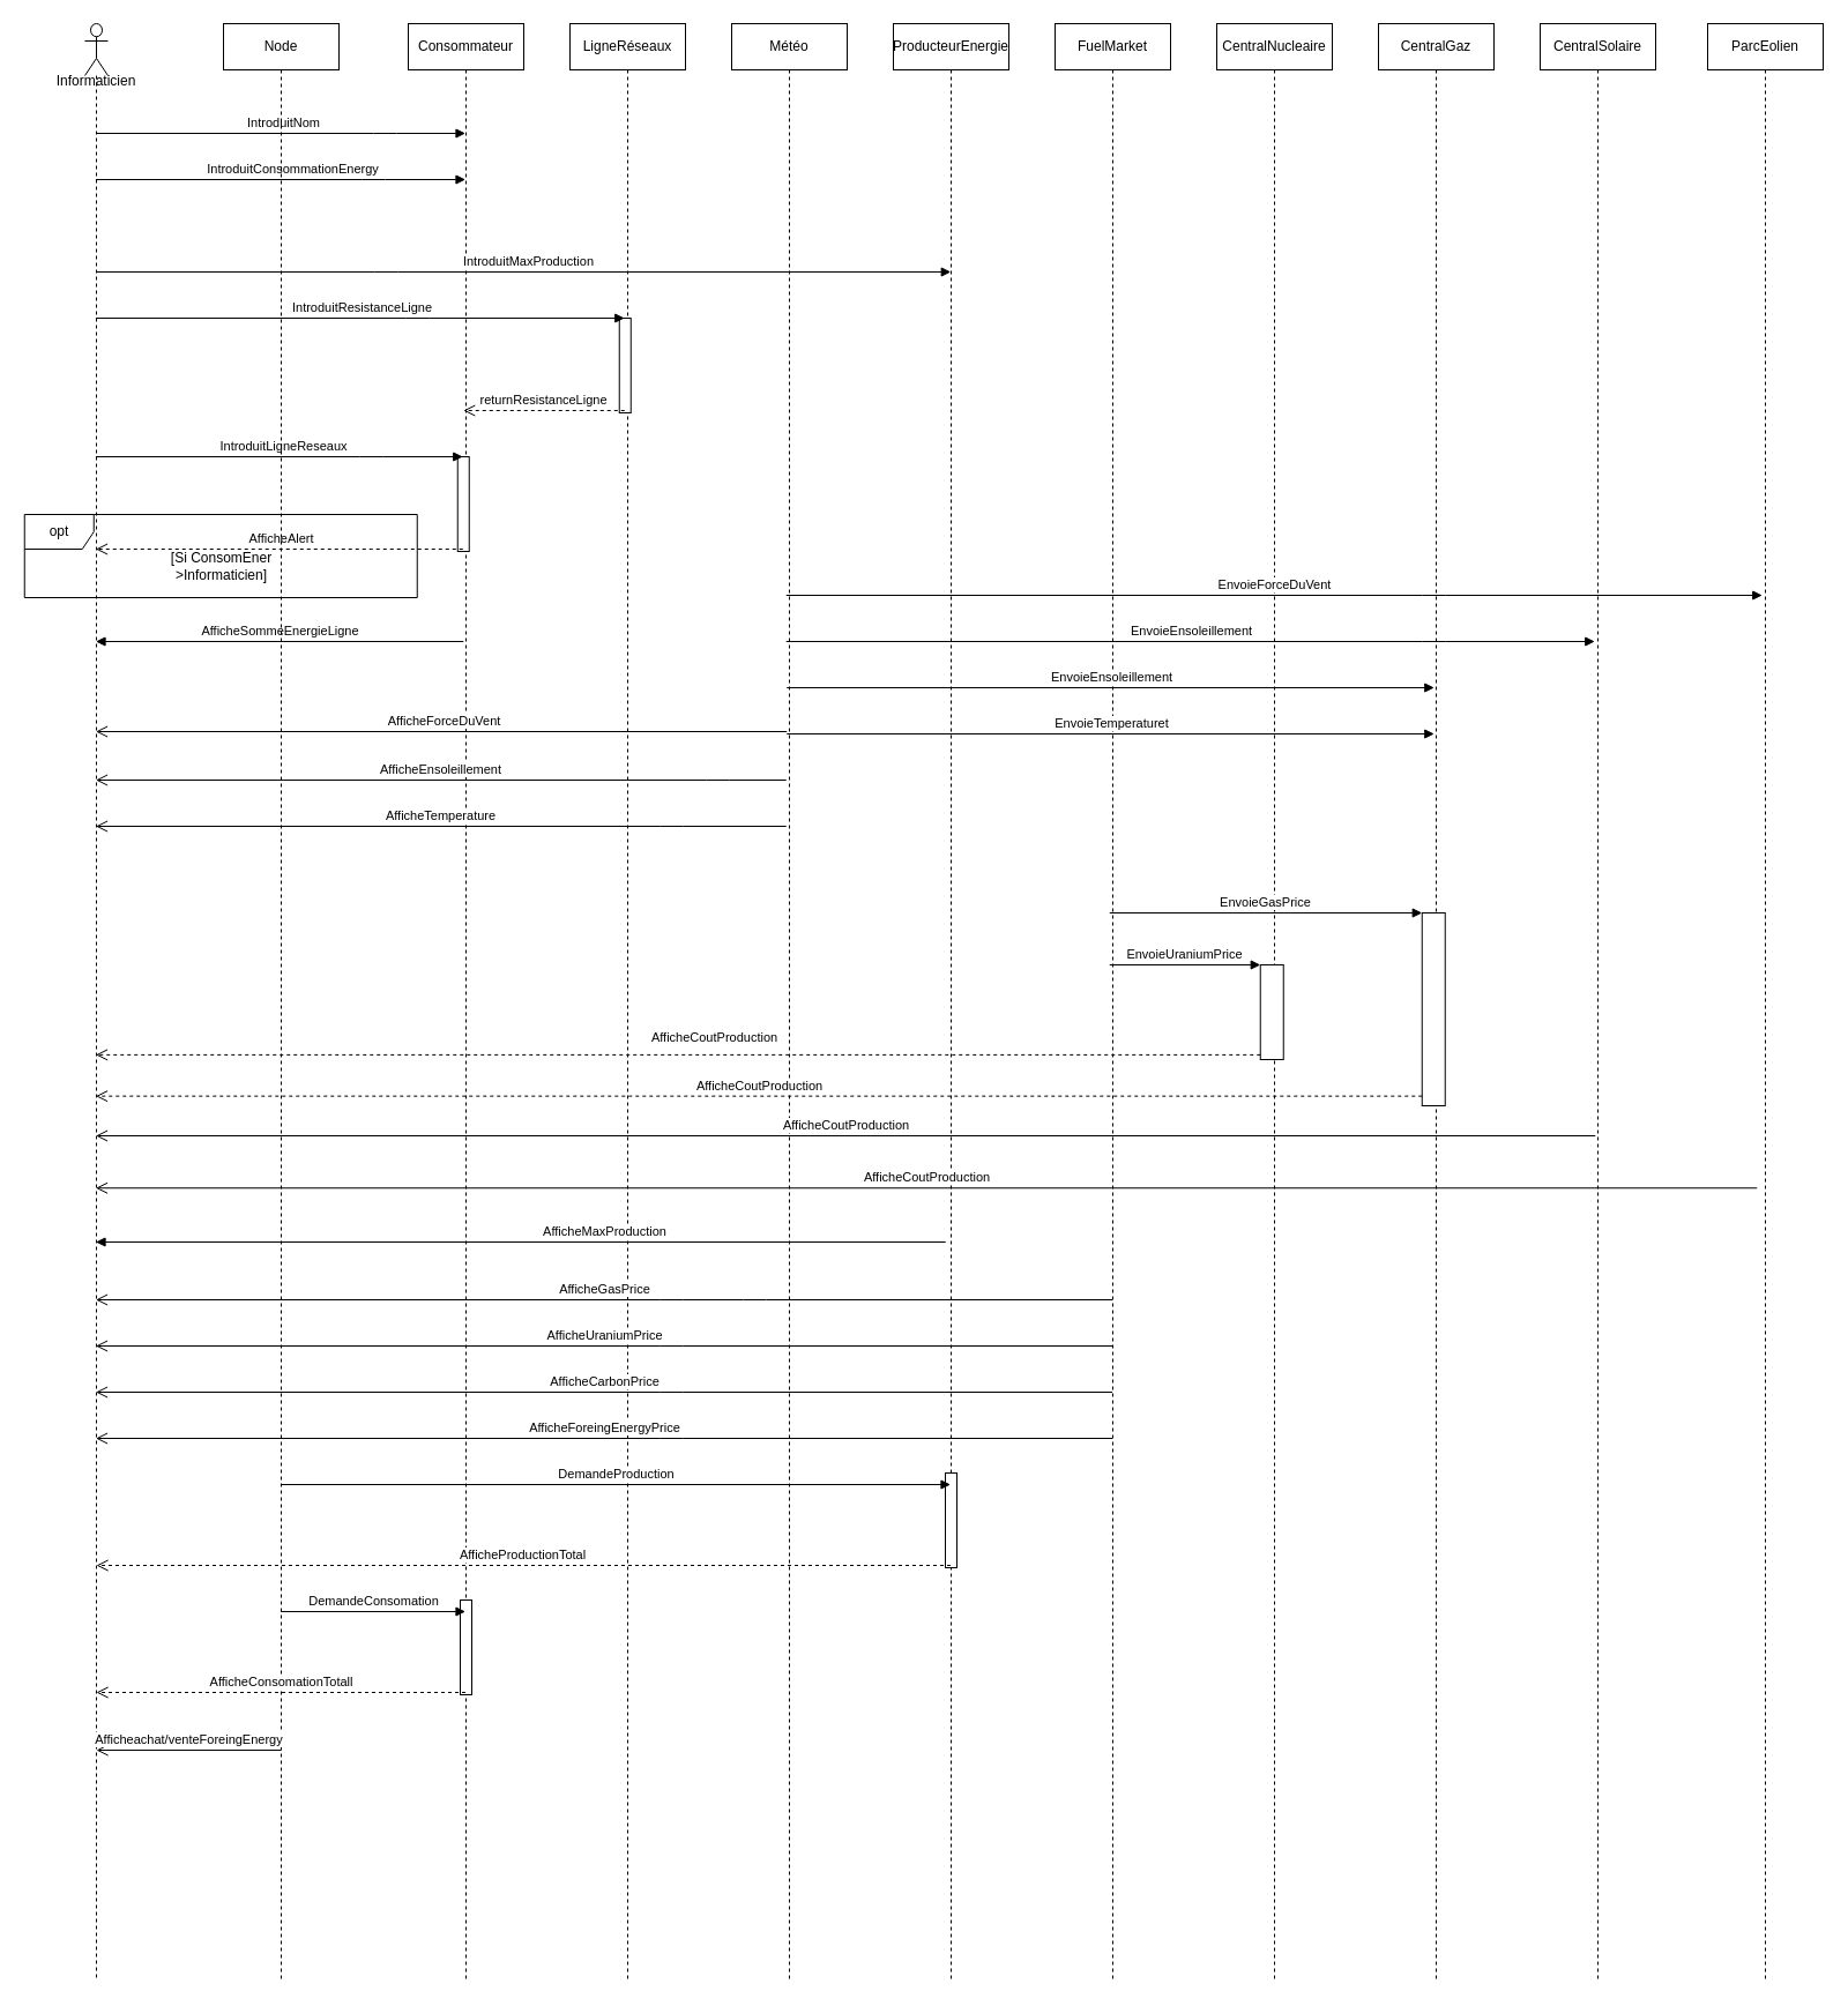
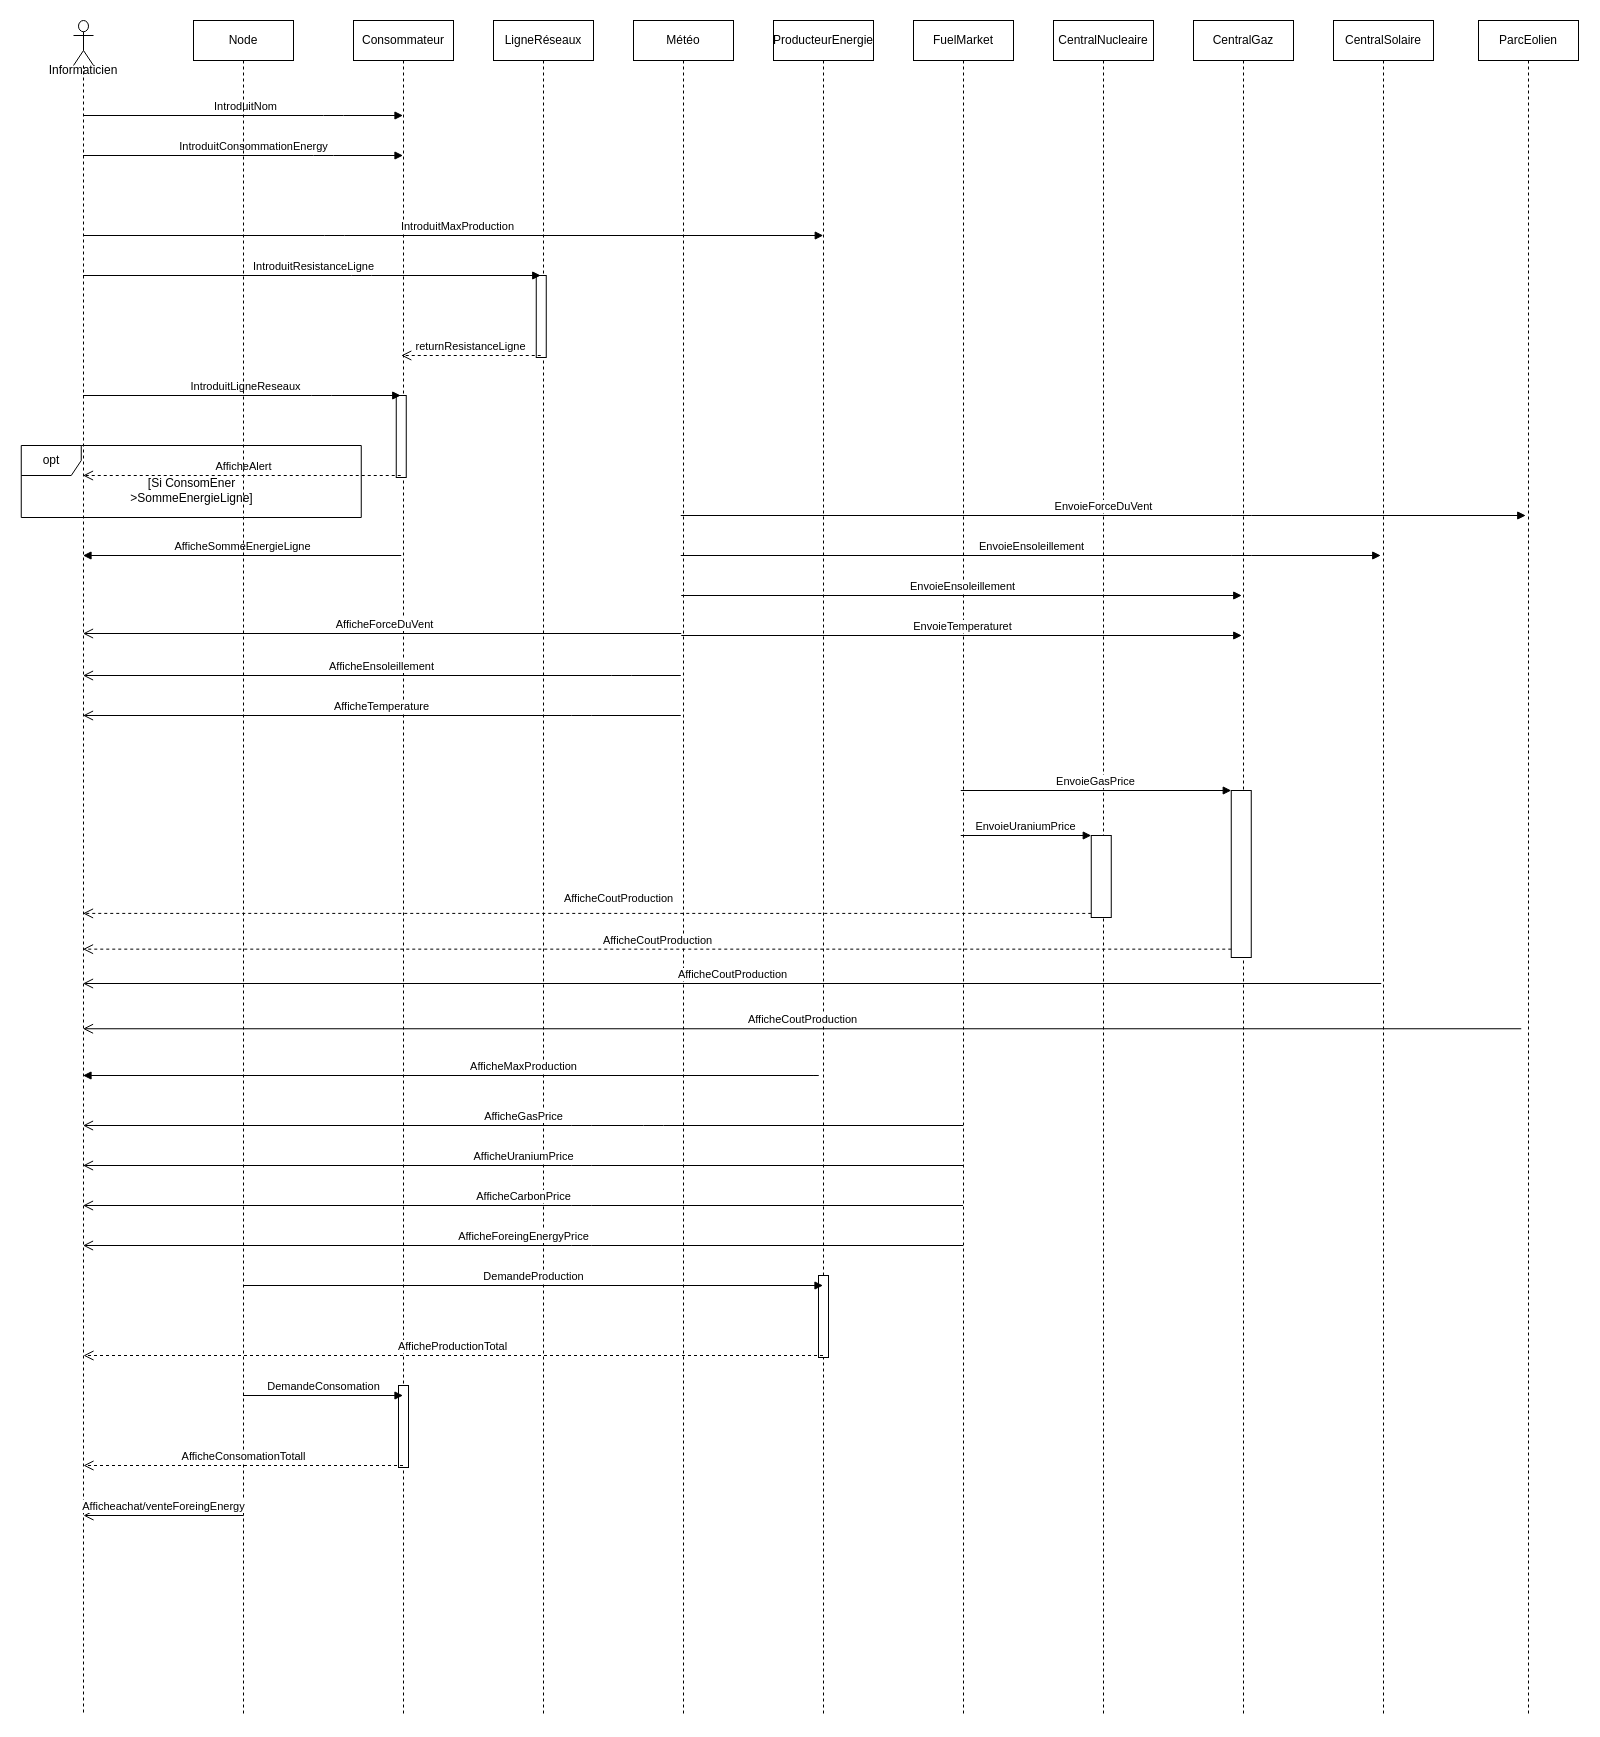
- <mxCell id="18" value="[Si ConsomEner&lt;br&gt;&amp;gt;Informaticien]" style="text;html=1;align=center;verticalAlign=middle;resizable=0;points=[];autosize=1;" parent="1" vertex="1"><mxGeometry x="120.75" y="475" width="140" height="30" as="geometry" /></mxCell>
+ <mxCell id="18" value="[Si ConsomEner&lt;br&gt;&amp;gt;SommeEnergieLigne]" style="text;html=1;align=center;verticalAlign=middle;resizable=0;points=[];autosize=1;" parent="1" vertex="1"><mxGeometry x="120.75" y="475" width="140" height="30" as="geometry" /></mxCell>
